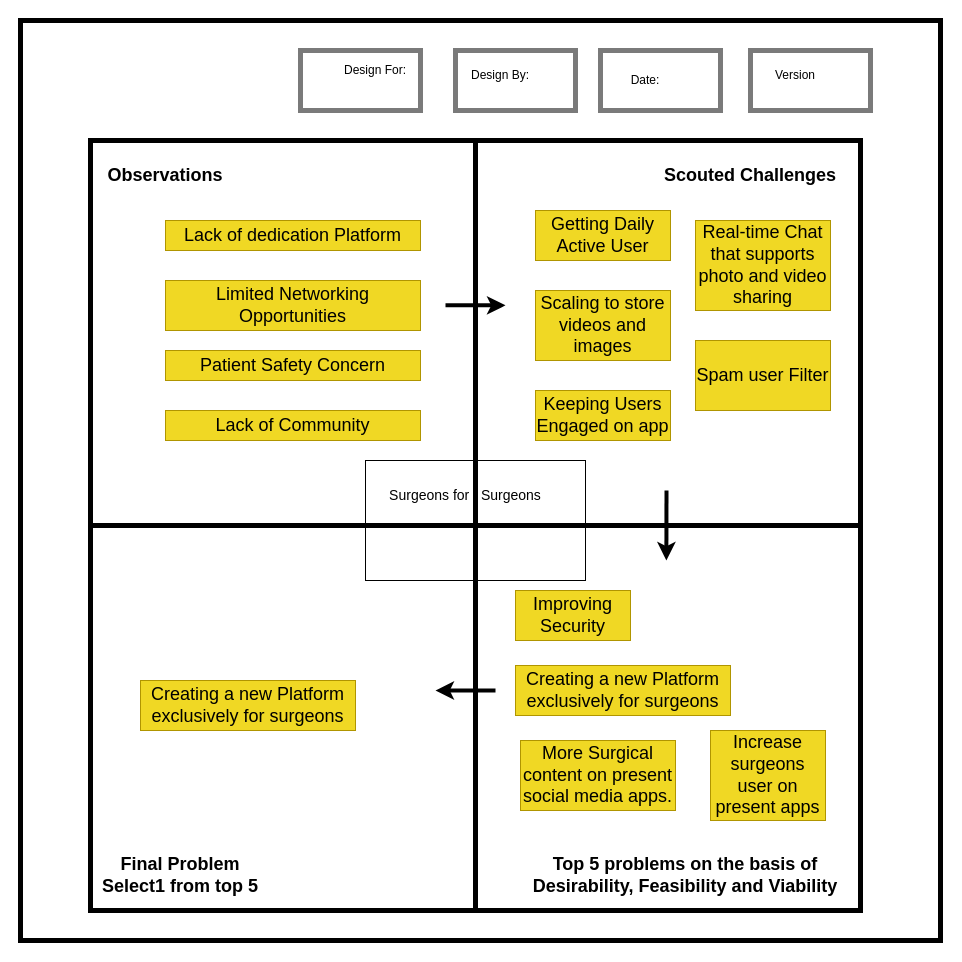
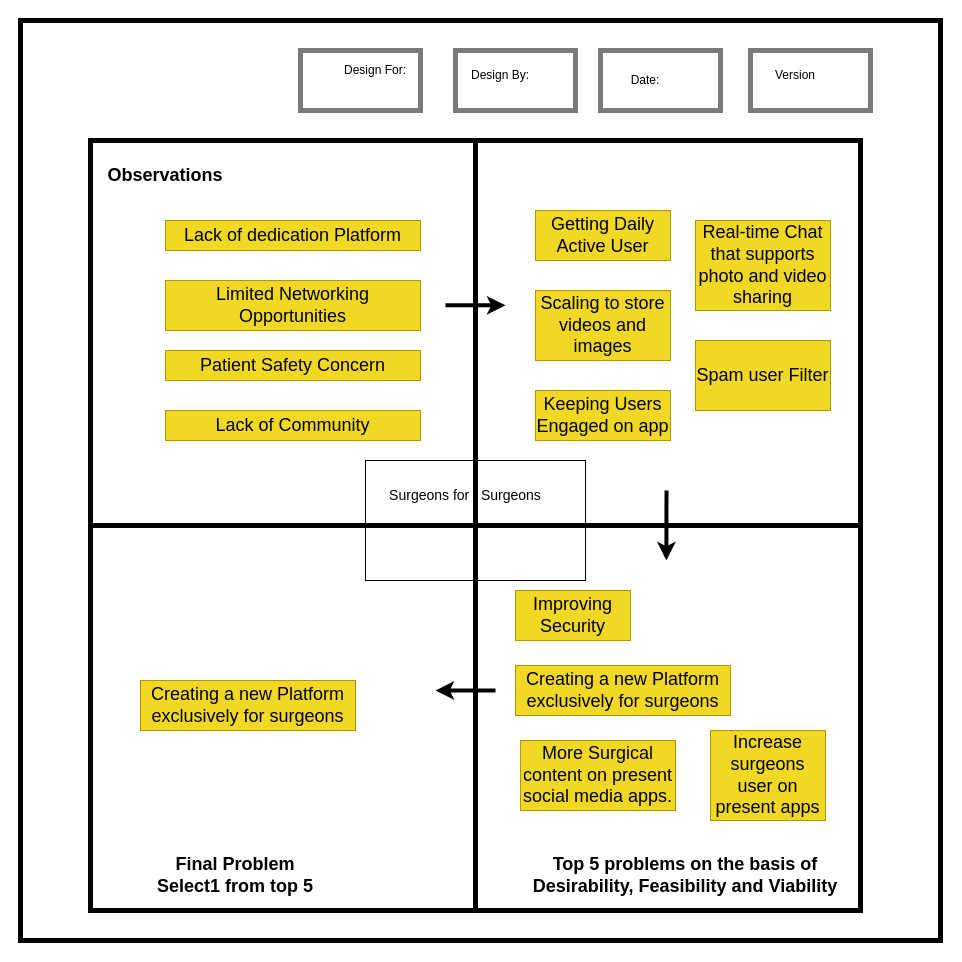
- <mxCell id="20" value="&lt;font style=&quot;font-size: 18px;&quot;&gt;&lt;b&gt;Scouted Challenges&lt;/b&gt;&lt;/font&gt;" style="text;html=1;strokeColor=none;fillColor=none;align=center;verticalAlign=middle;whiteSpace=wrap;rounded=0;" vertex="1" parent="1"><mxGeometry x="650" y="160" width="200" height="30" as="geometry" /></mxCell>
- <mxCell id="35" value="&lt;font style=&quot;font-size: 18px;&quot;&gt;&lt;b&gt;Final Problem&lt;br&gt;Select1 from top 5&lt;/b&gt;&lt;br&gt;&lt;/font&gt;" style="text;html=1;strokeColor=none;fillColor=none;align=center;verticalAlign=middle;whiteSpace=wrap;rounded=0;" vertex="1" parent="1"><mxGeometry x="100" y="860" width="160" height="30" as="geometry" /></mxCell>
+ <mxCell id="35" value="&lt;font style=&quot;font-size: 18px;&quot;&gt;&lt;b&gt;Final Problem&lt;br&gt;Select1 from top 5&lt;/b&gt;&lt;br&gt;&lt;/font&gt;" style="text;html=1;strokeColor=none;fillColor=none;align=center;verticalAlign=middle;whiteSpace=wrap;rounded=0;" vertex="1" parent="1"><mxGeometry x="155" y="860" width="160" height="30" as="geometry" /></mxCell>
